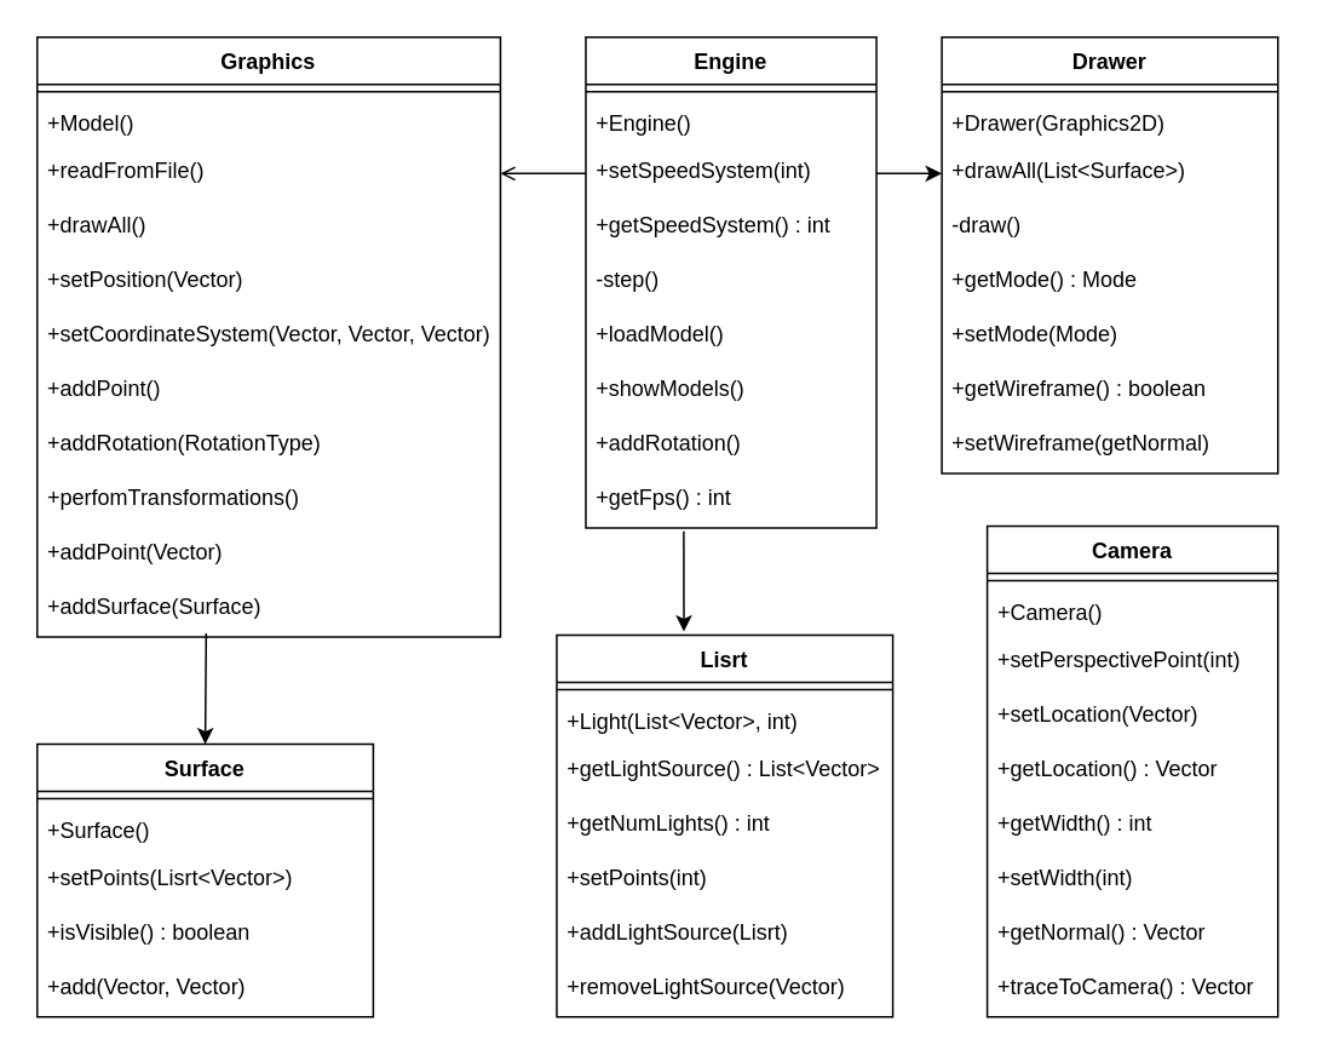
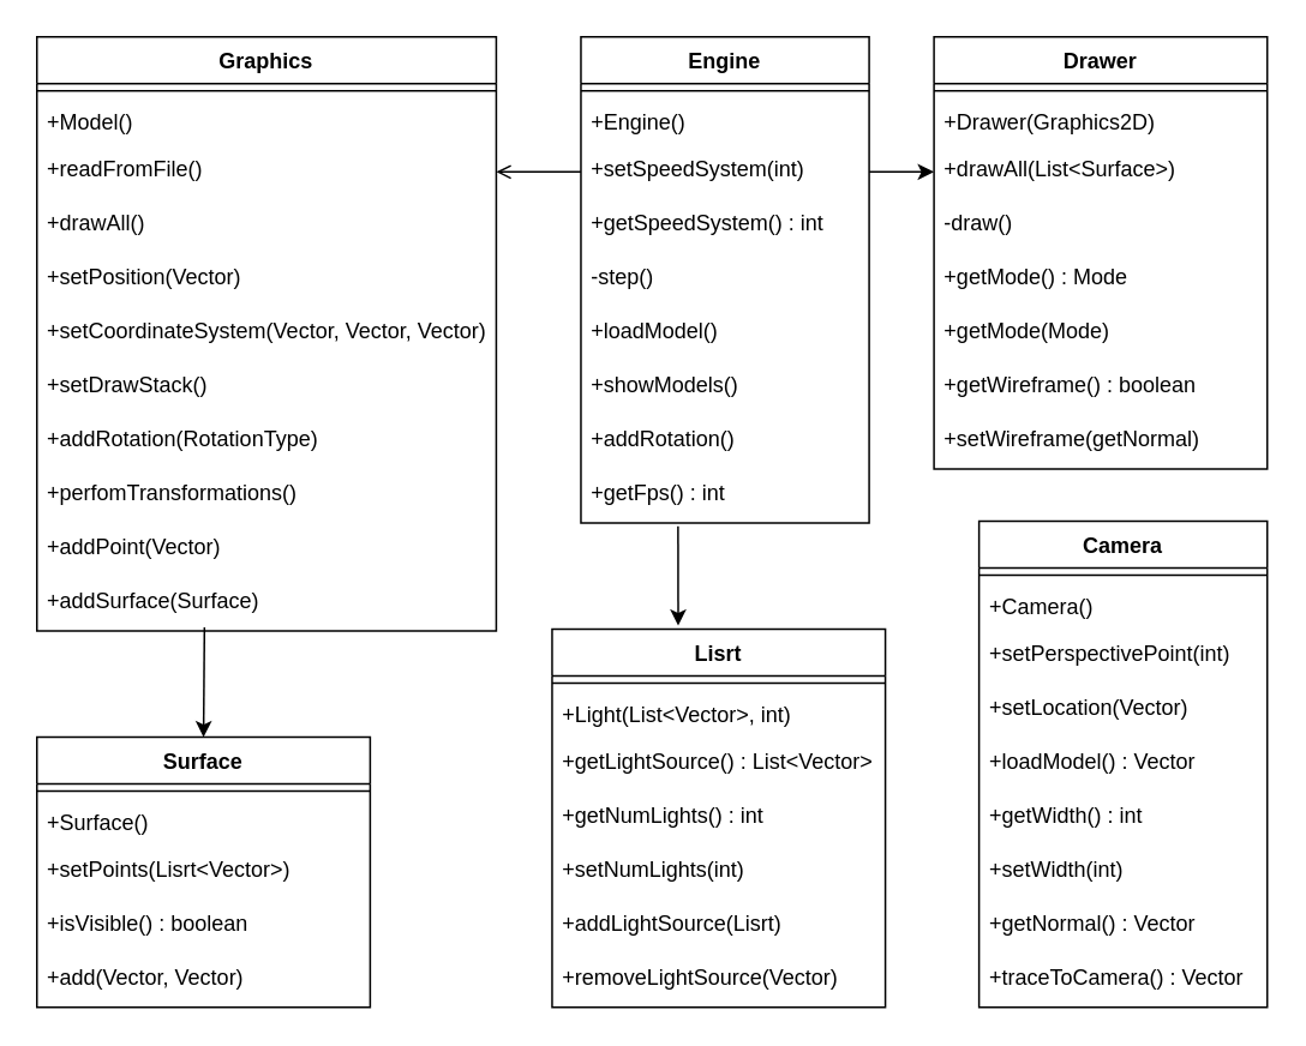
- <mxCell id="36" value="+setMode(Mode) " style="text;strokeColor=none;fillColor=none;spacingLeft=4;spacingRight=4;overflow=hidden;rotatable=0;points=[[0,0.5],[1,0.5]];portConstraint=eastwest;fontSize=12;" vertex="1" parent="30"><mxGeometry y="150" width="185" height="30" as="geometry" /></mxCell>
+ <mxCell id="36" value="+getMode(Mode) " style="text;strokeColor=none;fillColor=none;spacingLeft=4;spacingRight=4;overflow=hidden;rotatable=0;points=[[0,0.5],[1,0.5]];portConstraint=eastwest;fontSize=12;" vertex="1" parent="30"><mxGeometry y="150" width="185" height="30" as="geometry" /></mxCell>
- <mxCell id="46" value="+addPoint()" style="text;strokeColor=none;fillColor=none;spacingLeft=4;spacingRight=4;overflow=hidden;rotatable=0;points=[[0,0.5],[1,0.5]];portConstraint=eastwest;fontSize=12;" vertex="1" parent="39"><mxGeometry y="180" width="255" height="30" as="geometry" /></mxCell>
+ <mxCell id="46" value="+setDrawStack()" style="text;strokeColor=none;fillColor=none;spacingLeft=4;spacingRight=4;overflow=hidden;rotatable=0;points=[[0,0.5],[1,0.5]];portConstraint=eastwest;fontSize=12;" vertex="1" parent="39"><mxGeometry y="180" width="255" height="30" as="geometry" /></mxCell>
- <mxCell id="17" value="+getLocation() : Vector" style="text;strokeColor=none;fillColor=none;spacingLeft=4;spacingRight=4;overflow=hidden;rotatable=0;points=[[0,0.5],[1,0.5]];portConstraint=eastwest;fontSize=12;" vertex="1" parent="12"><mxGeometry y="120" width="160" height="30" as="geometry" /></mxCell>
+ <mxCell id="17" value="+loadModel() : Vector" style="text;strokeColor=none;fillColor=none;spacingLeft=4;spacingRight=4;overflow=hidden;rotatable=0;points=[[0,0.5],[1,0.5]];portConstraint=eastwest;fontSize=12;" vertex="1" parent="12"><mxGeometry y="120" width="160" height="30" as="geometry" /></mxCell>
- <mxCell id="27" value="+setPoints(int) " style="text;strokeColor=none;fillColor=none;spacingLeft=4;spacingRight=4;overflow=hidden;rotatable=0;points=[[0,0.5],[1,0.5]];portConstraint=eastwest;fontSize=12;" vertex="1" parent="22"><mxGeometry y="120" width="185" height="30" as="geometry" /></mxCell>
+ <mxCell id="27" value="+setNumLights(int) " style="text;strokeColor=none;fillColor=none;spacingLeft=4;spacingRight=4;overflow=hidden;rotatable=0;points=[[0,0.5],[1,0.5]];portConstraint=eastwest;fontSize=12;" vertex="1" parent="22"><mxGeometry y="120" width="185" height="30" as="geometry" /></mxCell>
